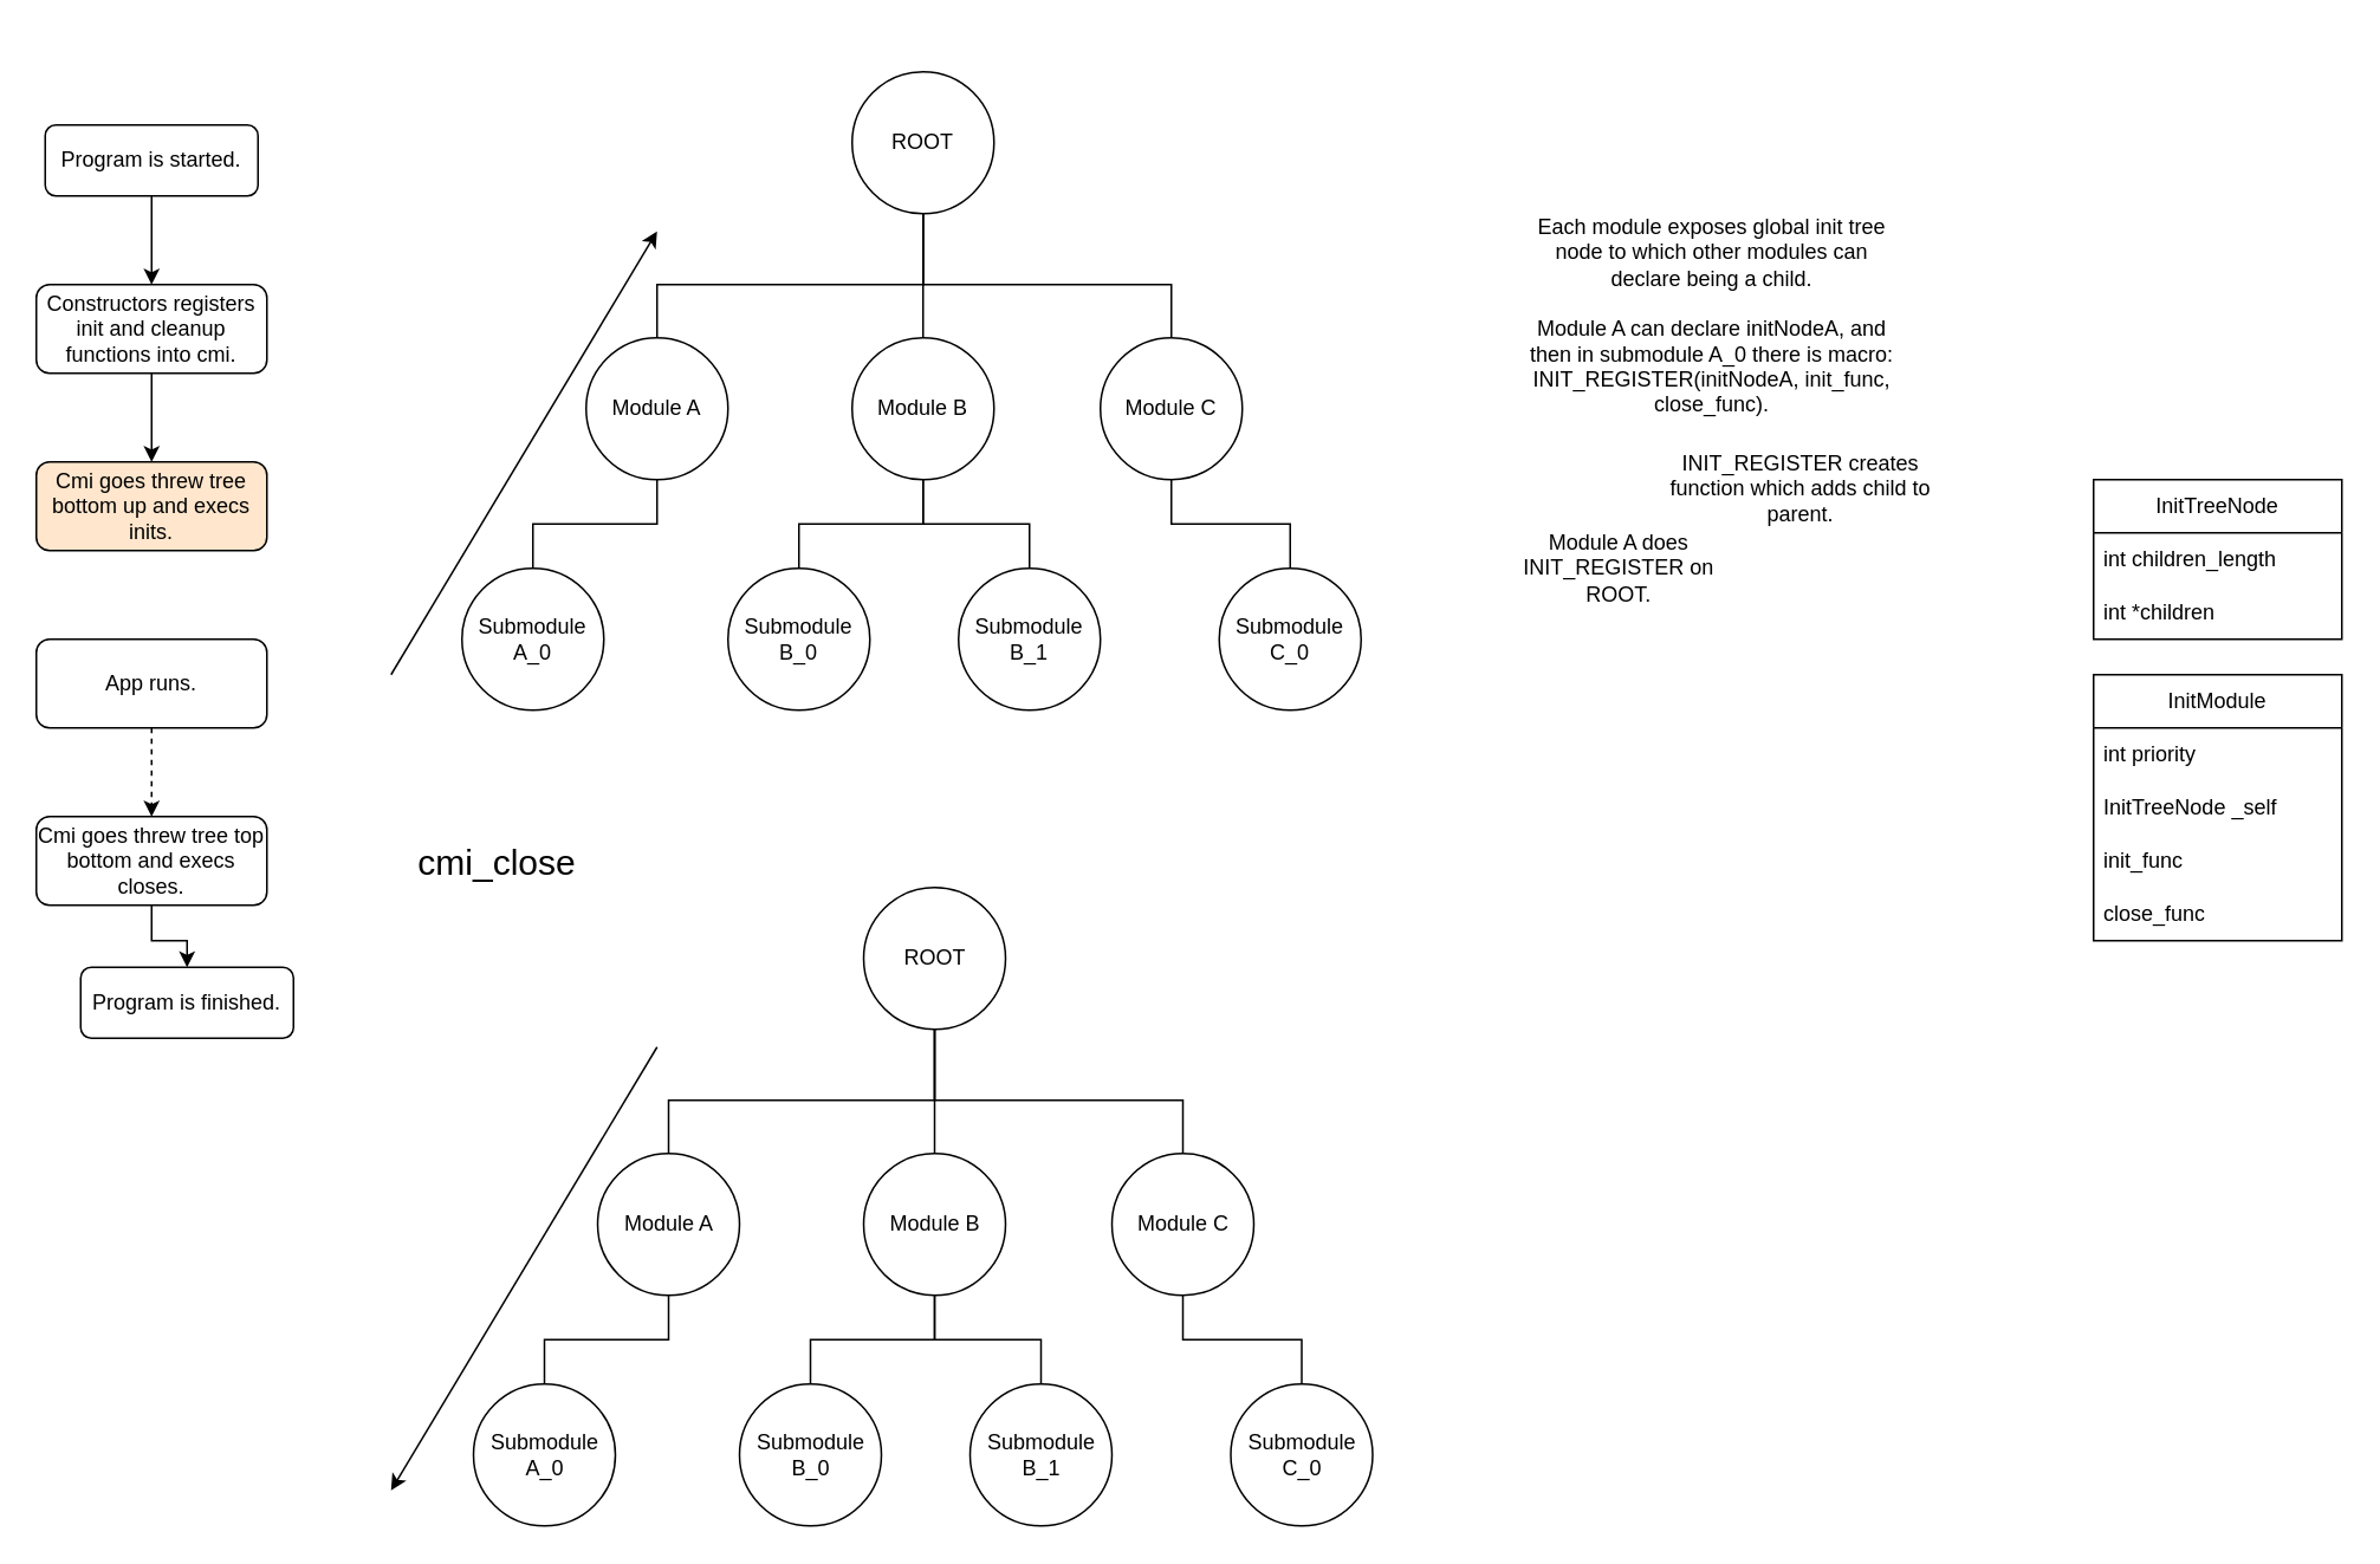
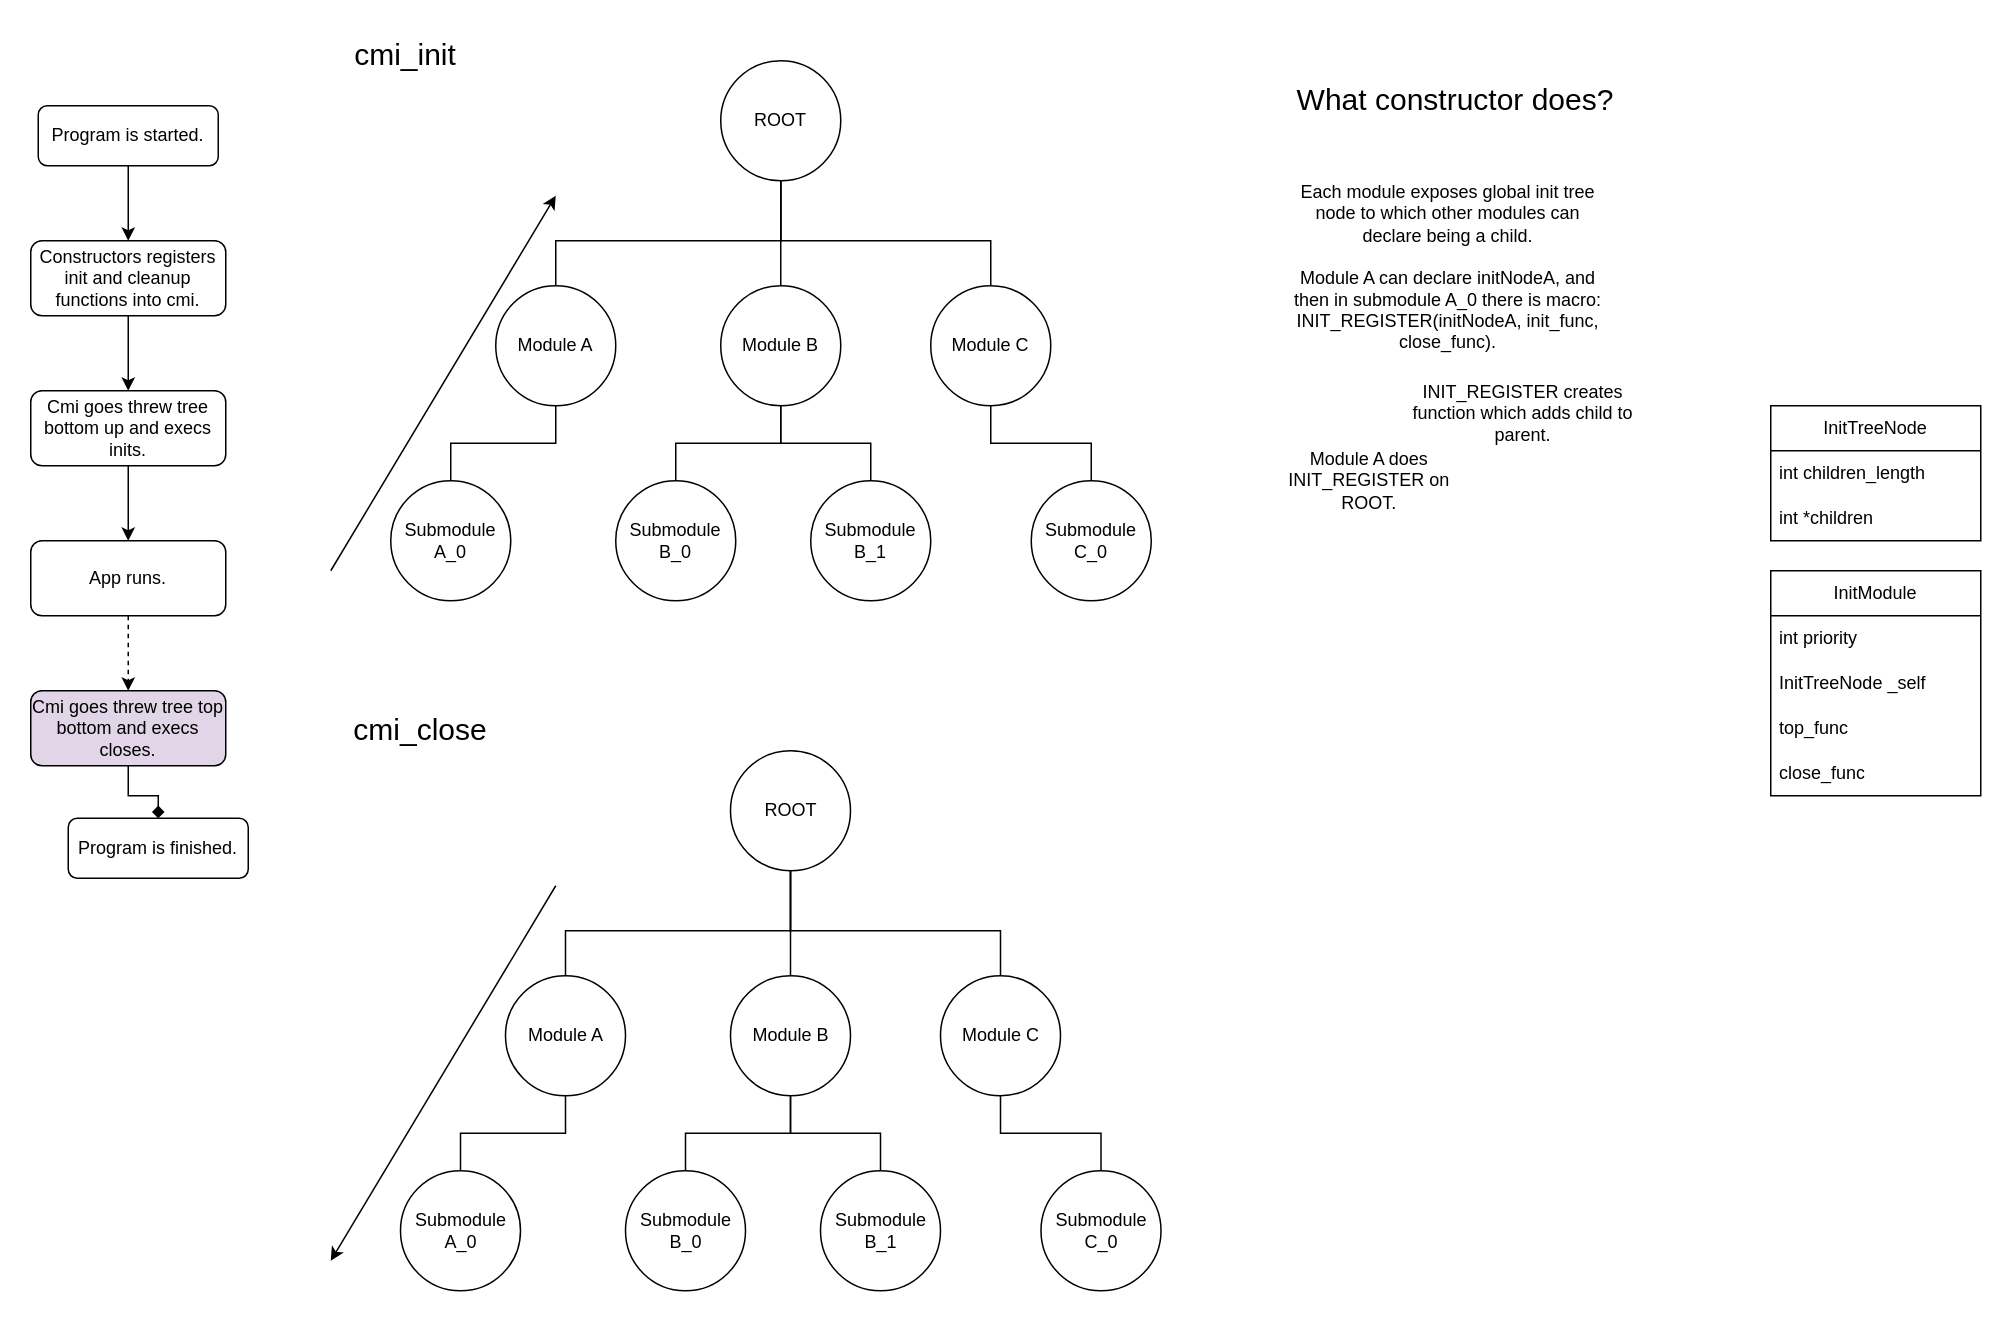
+ <mxCell id="38" value="cmi_init" style="text;html=1;align=center;verticalAlign=middle;whiteSpace=wrap;rounded=0;fontSize=20;" parent="1" vertex="1"><mxGeometry x="240" y="20" width="60" height="30" as="geometry" /></mxCell>
+ <mxCell id="47" value="&lt;font style=&quot;font-size: 20px;&quot;&gt;What constructor does?&lt;/font&gt;" style="text;html=1;align=center;verticalAlign=middle;whiteSpace=wrap;rounded=0;" parent="1" vertex="1"><mxGeometry x="860" y="20" width="220" height="90" as="geometry" /></mxCell>
- <mxCell id="7" value="Cmi goes threw tree bottom up and execs inits." style="rounded=1;whiteSpace=wrap;html=1;fontSize=12;glass=0;strokeWidth=1;shadow=0;fillColor=#ffe6cc;" parent="1" vertex="1"><mxGeometry x="20" y="260" width="130" height="50" as="geometry" /></mxCell>
+ <mxCell id="7" value="Cmi goes threw tree bottom up and execs inits." style="rounded=1;whiteSpace=wrap;html=1;fontSize=12;glass=0;strokeWidth=1;shadow=0;" parent="1" vertex="1"><mxGeometry x="20" y="260" width="130" height="50" as="geometry" /></mxCell>
+ <mxCell id="6" value="" style="edgeStyle=orthogonalEdgeStyle;rounded=0;orthogonalLoop=1;jettySize=auto;html=1;" parent="1" source="7" target="41" edge="1"><mxGeometry relative="1" as="geometry" /></mxCell>
- <mxCell id="43" value="Cmi goes threw tree top bottom and execs closes." style="rounded=1;whiteSpace=wrap;html=1;fontSize=12;glass=0;strokeWidth=1;shadow=0;" parent="1" vertex="1"><mxGeometry x="20" y="460" width="130" height="50" as="geometry" /></mxCell>
+ <mxCell id="43" value="Cmi goes threw tree top bottom and execs closes." style="rounded=1;whiteSpace=wrap;html=1;fontSize=12;glass=0;strokeWidth=1;shadow=0;fillColor=#e1d5e7;" parent="1" vertex="1"><mxGeometry x="20" y="460" width="130" height="50" as="geometry" /></mxCell>
- <mxCell id="57" value="init_func" style="text;strokeColor=none;fillColor=none;align=left;verticalAlign=middle;spacingLeft=4;spacingRight=4;overflow=hidden;points=[[0,0.5],[1,0.5]];portConstraint=eastwest;rotatable=0;whiteSpace=wrap;html=1;" parent="54" vertex="1"><mxGeometry y="90" width="140" height="30" as="geometry" /></mxCell>
+ <mxCell id="57" value="top_func" style="text;strokeColor=none;fillColor=none;align=left;verticalAlign=middle;spacingLeft=4;spacingRight=4;overflow=hidden;points=[[0,0.5],[1,0.5]];portConstraint=eastwest;rotatable=0;whiteSpace=wrap;html=1;" parent="54" vertex="1"><mxGeometry y="90" width="140" height="30" as="geometry" /></mxCell>
- <mxCell id="42" value="" style="edgeStyle=orthogonalEdgeStyle;rounded=0;orthogonalLoop=1;jettySize=auto;html=1;" parent="1" source="43" target="44" edge="1"><mxGeometry relative="1" as="geometry" /></mxCell>
+ <mxCell id="42" value="" style="edgeStyle=orthogonalEdgeStyle;rounded=0;orthogonalLoop=1;jettySize=auto;html=1;endArrow=diamond;" parent="1" source="43" target="44" edge="1"><mxGeometry relative="1" as="geometry" /></mxCell>
